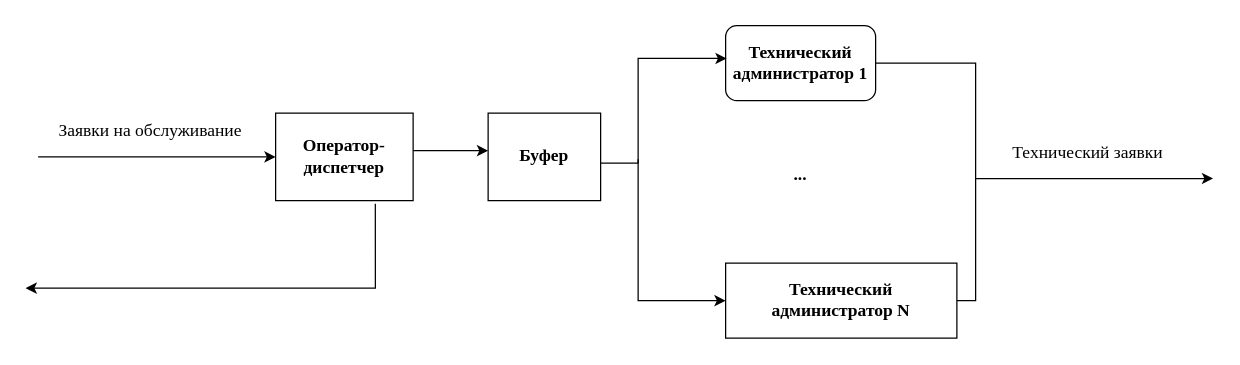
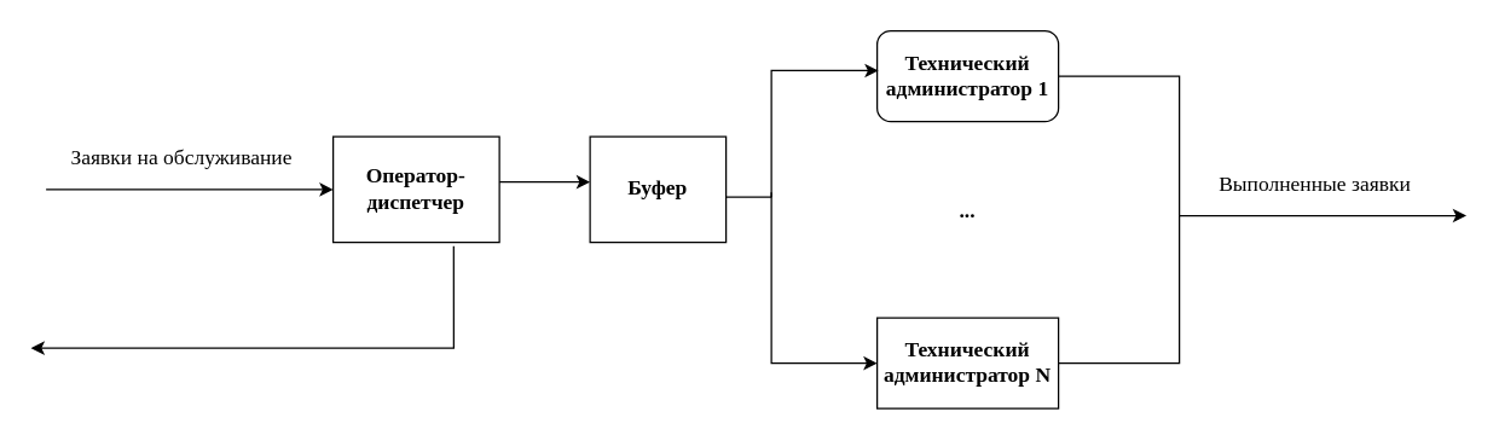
- <mxCell id="12" value="Технический заявки" style="text;html=1;strokeColor=none;fillColor=none;align=center;verticalAlign=middle;whiteSpace=wrap;rounded=0;fontFamily=Georgia;fontSize=14;" vertex="1" parent="1"><mxGeometry x="780" y="107.3" width="180" height="30" as="geometry" /></mxCell>
+ <mxCell id="12" value="Выполненные заявки" style="text;html=1;strokeColor=none;fillColor=none;align=center;verticalAlign=middle;whiteSpace=wrap;rounded=0;fontFamily=Georgia;fontSize=14;" vertex="1" parent="1"><mxGeometry x="780" y="107.3" width="180" height="30" as="geometry" /></mxCell>
- <mxCell id="6" value="Технический администратор N" style="rounded=0;whiteSpace=wrap;html=1;fontFamily=Georgia;fontSize=14;fontStyle=1" vertex="1" parent="1"><mxGeometry x="580" y="210" width="185" height="60" as="geometry" /></mxCell>
+ <mxCell id="6" value="Технический администратор N" style="rounded=0;whiteSpace=wrap;html=1;fontFamily=Georgia;fontSize=14;fontStyle=1" vertex="1" parent="1"><mxGeometry x="580" y="210" width="120" height="60" as="geometry" /></mxCell>
